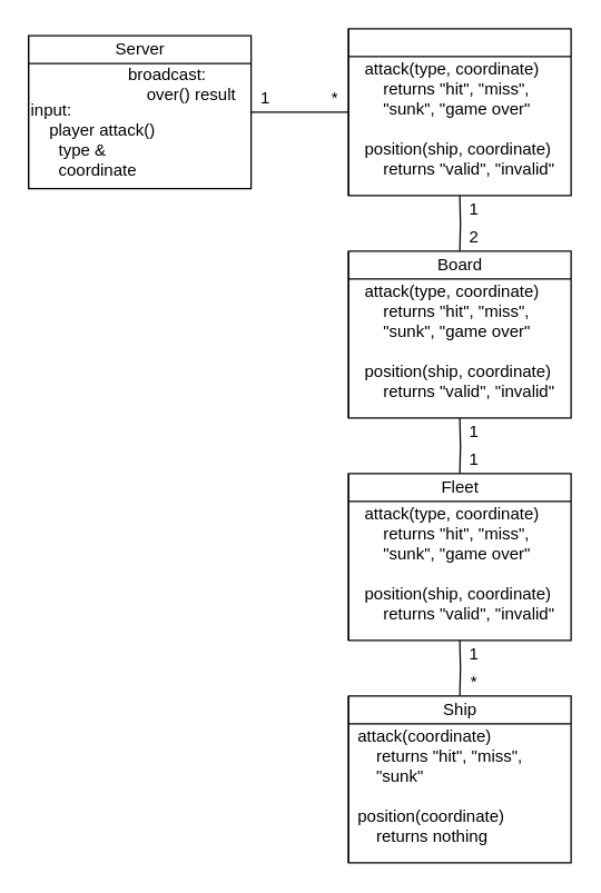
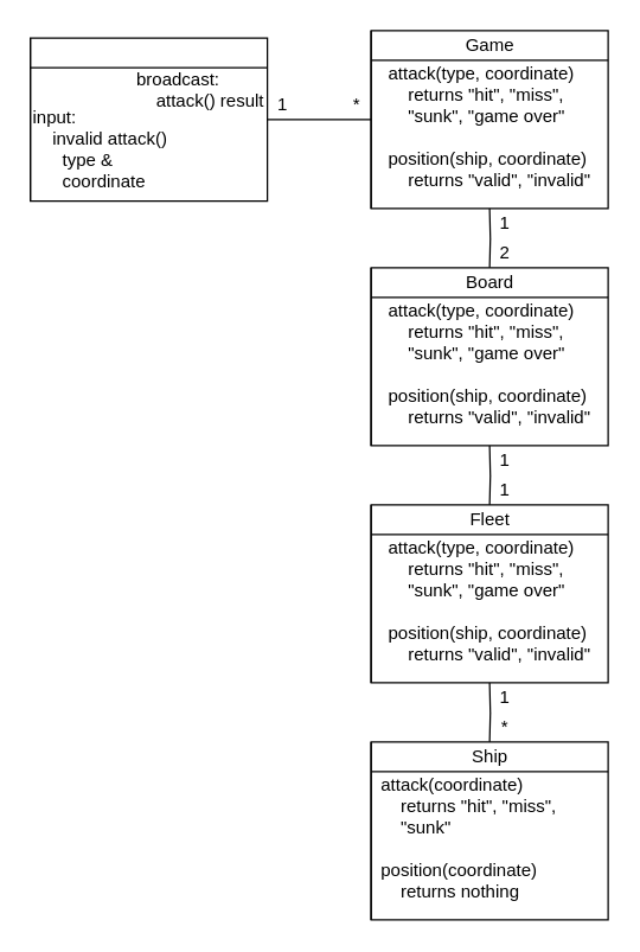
+ <mxCell id="12" value="Game" style="text;html=1;align=center;verticalAlign=middle;resizable=0;points=[];autosize=1;" vertex="1" parent="1"><mxGeometry x="305" y="20" width="50" height="20" as="geometry" /></mxCell>
- <mxCell id="16" value="Server" style="text;html=1;align=center;verticalAlign=middle;resizable=0;points=[];autosize=1;" vertex="1" parent="1"><mxGeometry x="75" y="25" width="50" height="20" as="geometry" /></mxCell>
- <mxCell id="17" value="broadcast: &lt;br&gt;&amp;nbsp; &amp;nbsp; over() result" style="text;html=1;align=left;verticalAlign=middle;resizable=0;points=[];autosize=1;" vertex="1" parent="1"><mxGeometry x="90" y="45" width="100" height="30" as="geometry" /></mxCell>
+ <mxCell id="17" value="broadcast: &lt;br&gt;&amp;nbsp; &amp;nbsp; attack() result" style="text;html=1;align=left;verticalAlign=middle;resizable=0;points=[];autosize=1;" vertex="1" parent="1"><mxGeometry x="90" y="45" width="100" height="30" as="geometry" /></mxCell>
- <mxCell id="18" value="input: &lt;br&gt;&amp;nbsp; &amp;nbsp; player attack()&lt;br&gt;&amp;nbsp; &amp;nbsp; &amp;nbsp; type &amp;amp; &lt;br&gt;&amp;nbsp; &amp;nbsp; &amp;nbsp; coordinate" style="text;html=1;align=left;verticalAlign=middle;resizable=0;points=[];autosize=1;" vertex="1" parent="1"><mxGeometry x="20" y="70" width="100" height="60" as="geometry" /></mxCell>
+ <mxCell id="18" value="input: &lt;br&gt;&amp;nbsp; &amp;nbsp; invalid attack()&lt;br&gt;&amp;nbsp; &amp;nbsp; &amp;nbsp; type &amp;amp; &lt;br&gt;&amp;nbsp; &amp;nbsp; &amp;nbsp; coordinate" style="text;html=1;align=left;verticalAlign=middle;resizable=0;points=[];autosize=1;" vertex="1" parent="1"><mxGeometry x="20" y="70" width="100" height="60" as="geometry" /></mxCell>
